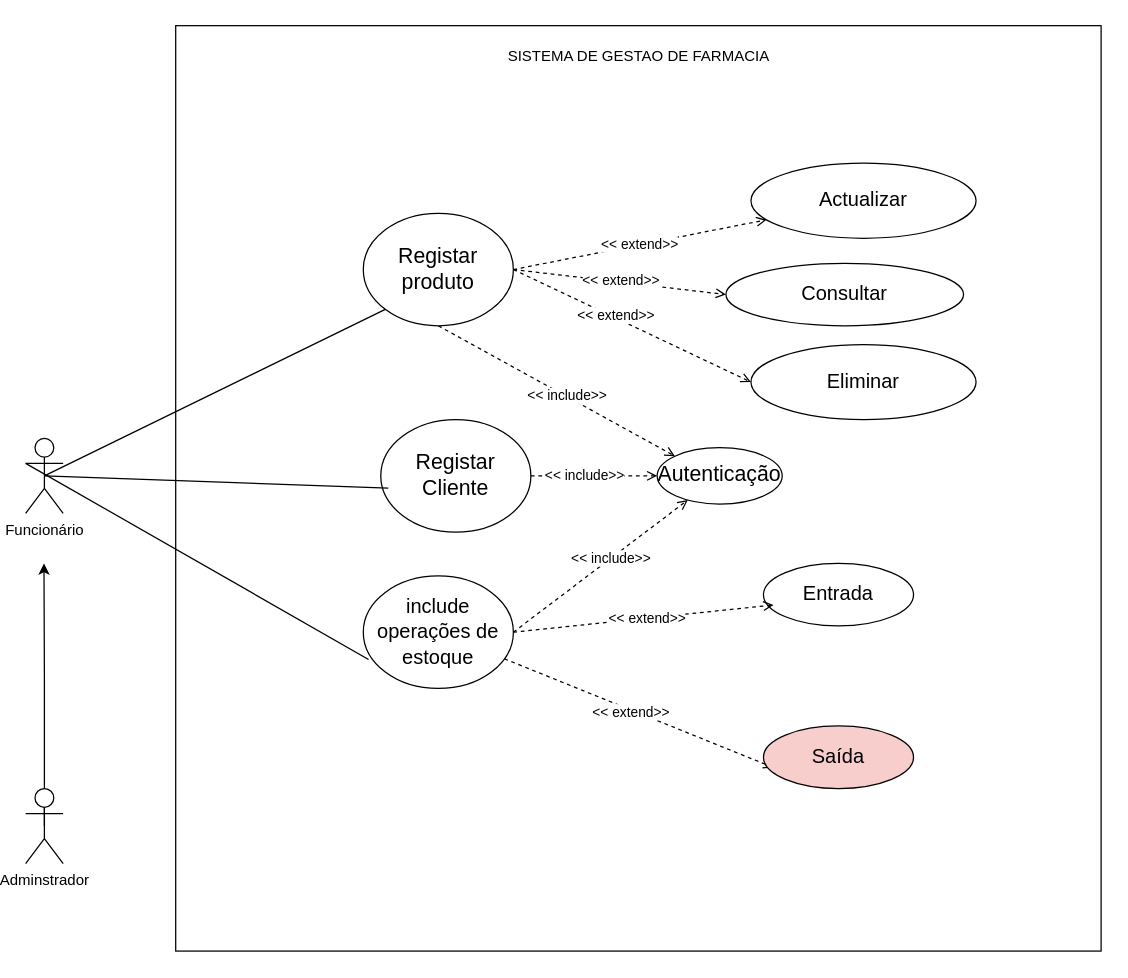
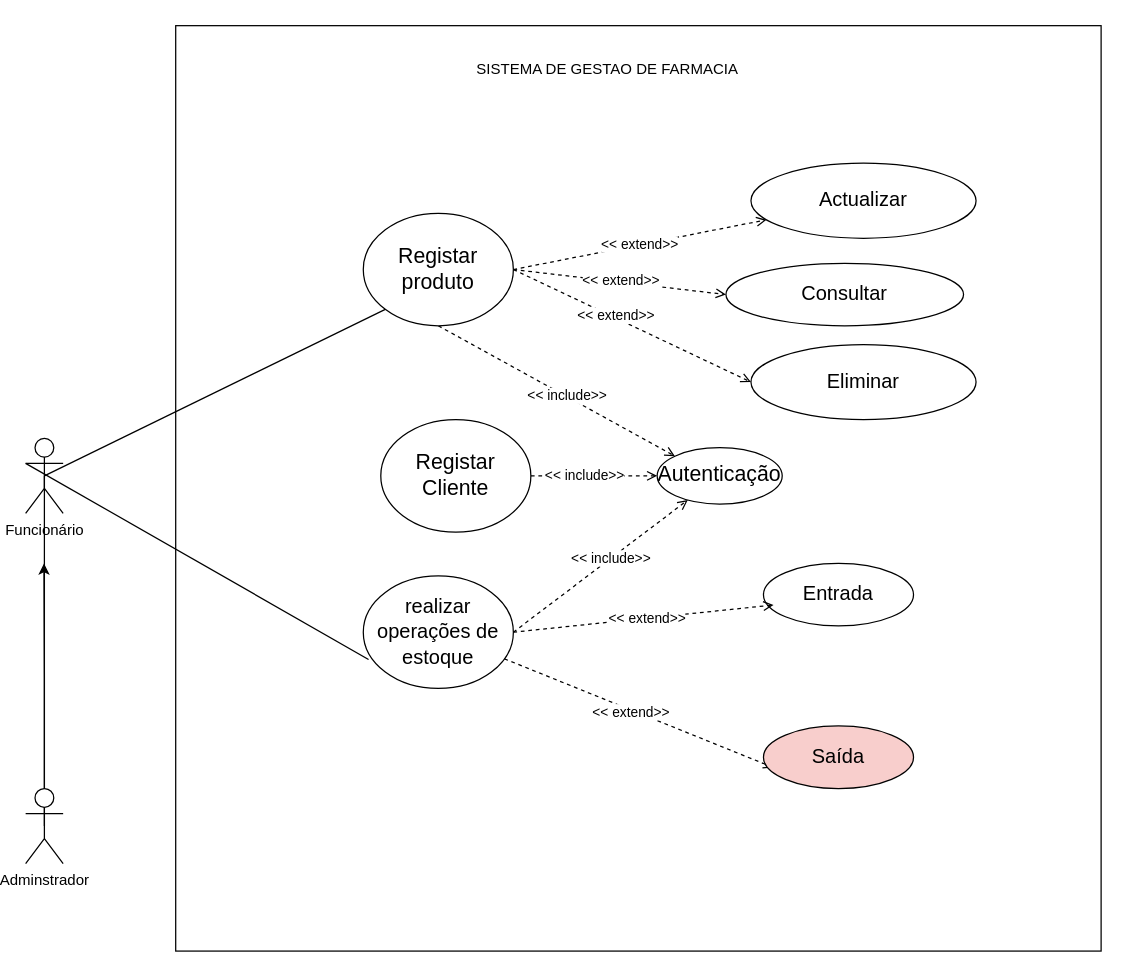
- <mxCell id="33" value="SISTEMA DE GESTAO DE FARMACIA" style="text;html=1;align=center;verticalAlign=middle;resizable=0;points=[];autosize=1;strokeColor=none;fillColor=none;" vertex="1" parent="1"><mxGeometry x="395" y="30" width="230" height="30" as="geometry" /></mxCell>
+ <mxCell id="33" value="SISTEMA DE GESTAO DE FARMACIA" style="text;html=1;align=center;verticalAlign=middle;resizable=0;points=[];autosize=1;strokeColor=none;fillColor=none;" vertex="1" parent="1"><mxGeometry x="370" y="40" width="230" height="30" as="geometry" /></mxCell>
- <mxCell id="19" style="rounded=0;orthogonalLoop=1;jettySize=auto;html=1;exitX=0.5;exitY=0.5;exitDx=0;exitDy=0;exitPerimeter=0;entryX=0.05;entryY=0.61;entryDx=0;entryDy=0;entryPerimeter=0;endArrow=none;endFill=0;" edge="1" parent="1" source="13" target="18"><mxGeometry relative="1" as="geometry" /></mxCell>
+ <mxCell id="19" style="rounded=0;orthogonalLoop=1;jettySize=auto;html=1;exitX=0.5;exitY=0.5;exitDx=0;exitDy=0;exitPerimeter=0;endArrow=none;endFill=0;" edge="1" parent="1" source="13" target="15"><mxGeometry relative="1" as="geometry" /></mxCell>
- <mxCell id="22" value="&lt;span id=&quot;docs-internal-guid-8933e412-7fff-4376-d042-610fba11e0b7&quot;&gt;&lt;span style=&quot;font-size: 12pt; font-family: Lexend, sans-serif; background-color: transparent; font-variant-numeric: normal; font-variant-east-asian: normal; font-variant-alternates: normal; font-variant-position: normal; vertical-align: baseline; white-space-collapse: preserve;&quot;&gt;include operações de estoque&lt;/span&gt;&lt;/span&gt;" style="ellipse;whiteSpace=wrap;html=1;fontSize=17;" vertex="1" parent="1"><mxGeometry x="290" y="460" width="120" height="90" as="geometry" /></mxCell>
+ <mxCell id="22" value="&lt;span id=&quot;docs-internal-guid-8933e412-7fff-4376-d042-610fba11e0b7&quot;&gt;&lt;span style=&quot;font-size: 12pt; font-family: Lexend, sans-serif; background-color: transparent; font-variant-numeric: normal; font-variant-east-asian: normal; font-variant-alternates: normal; font-variant-position: normal; vertical-align: baseline; white-space-collapse: preserve;&quot;&gt;realizar operações de estoque&lt;/span&gt;&lt;/span&gt;" style="ellipse;whiteSpace=wrap;html=1;fontSize=17;" vertex="1" parent="1"><mxGeometry x="290" y="460" width="120" height="90" as="geometry" /></mxCell>
